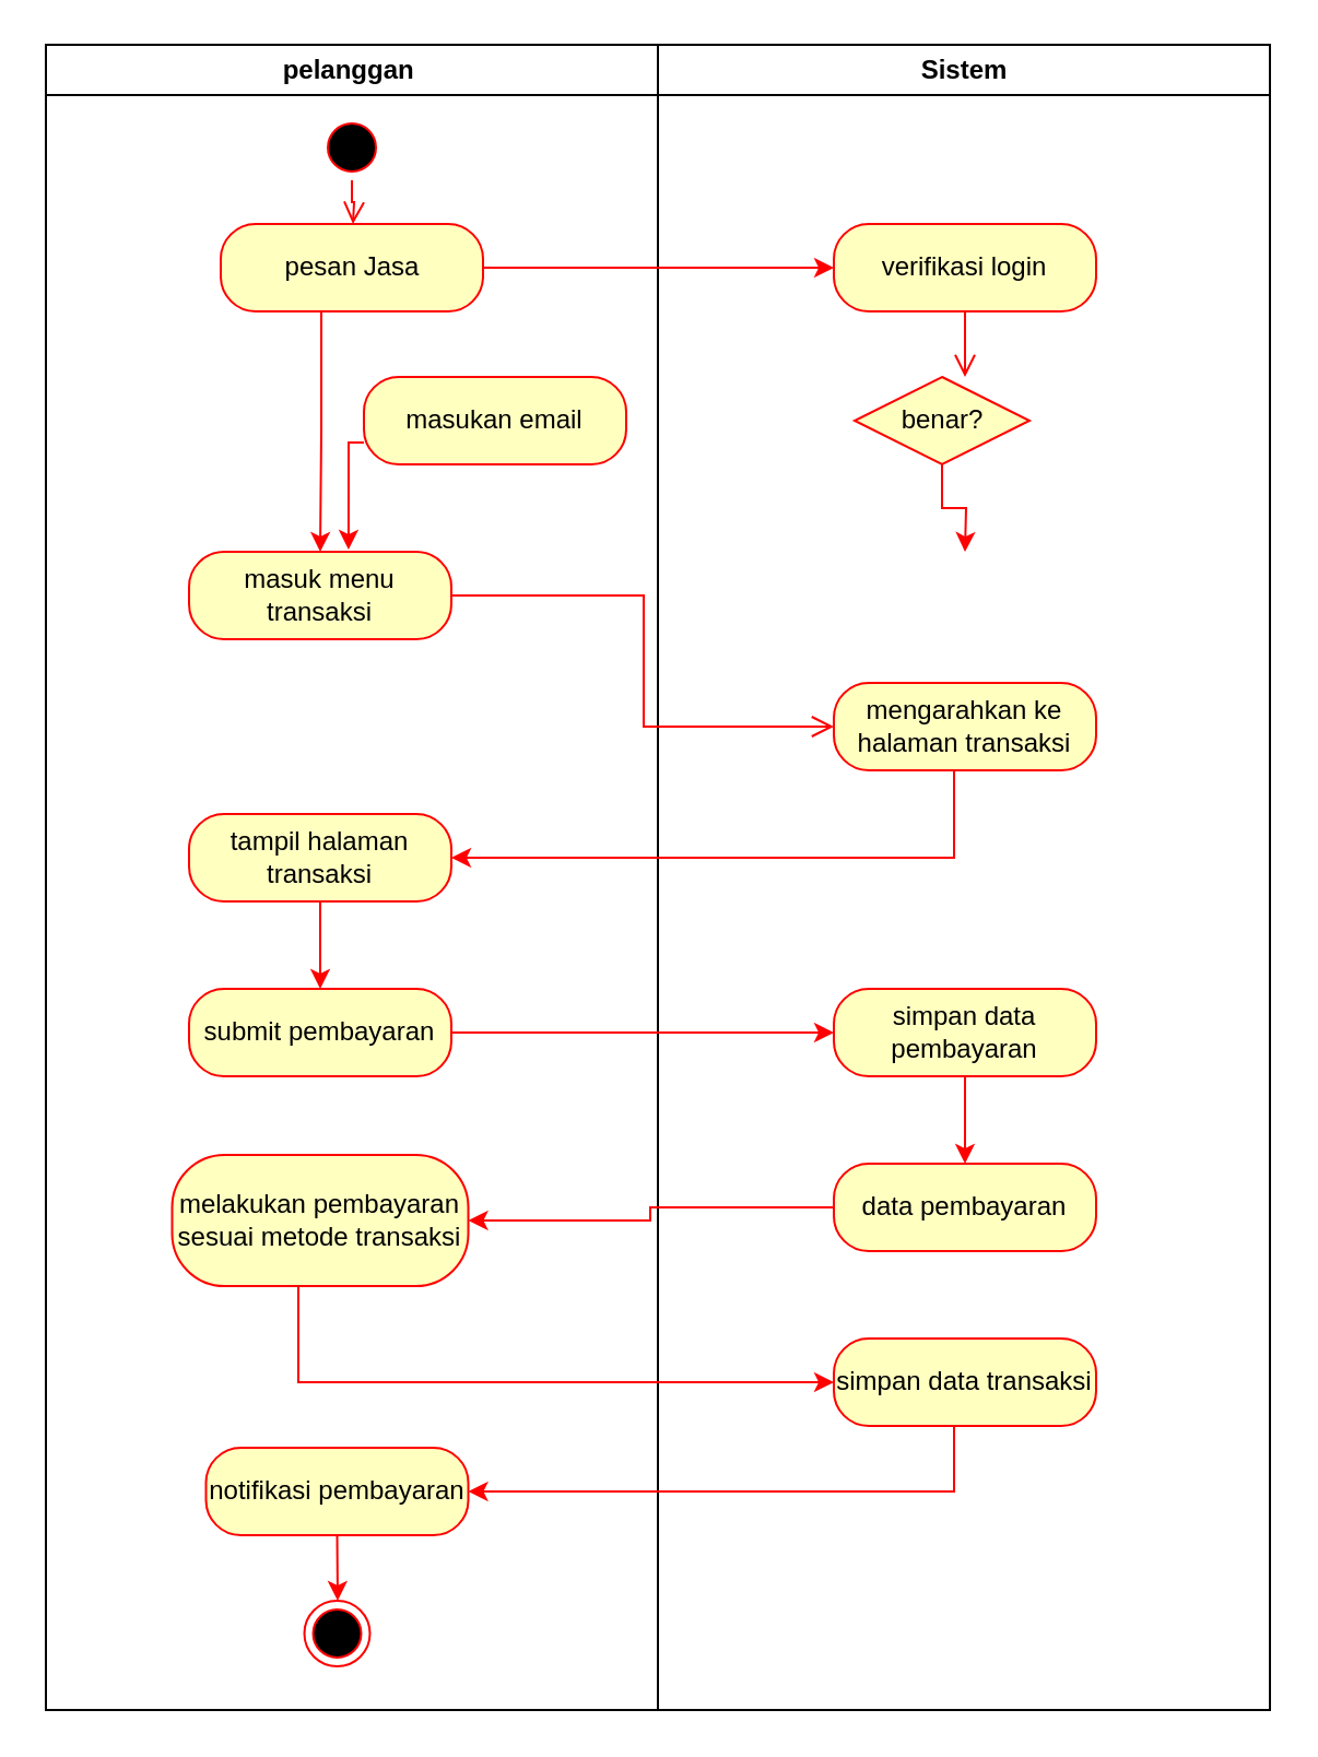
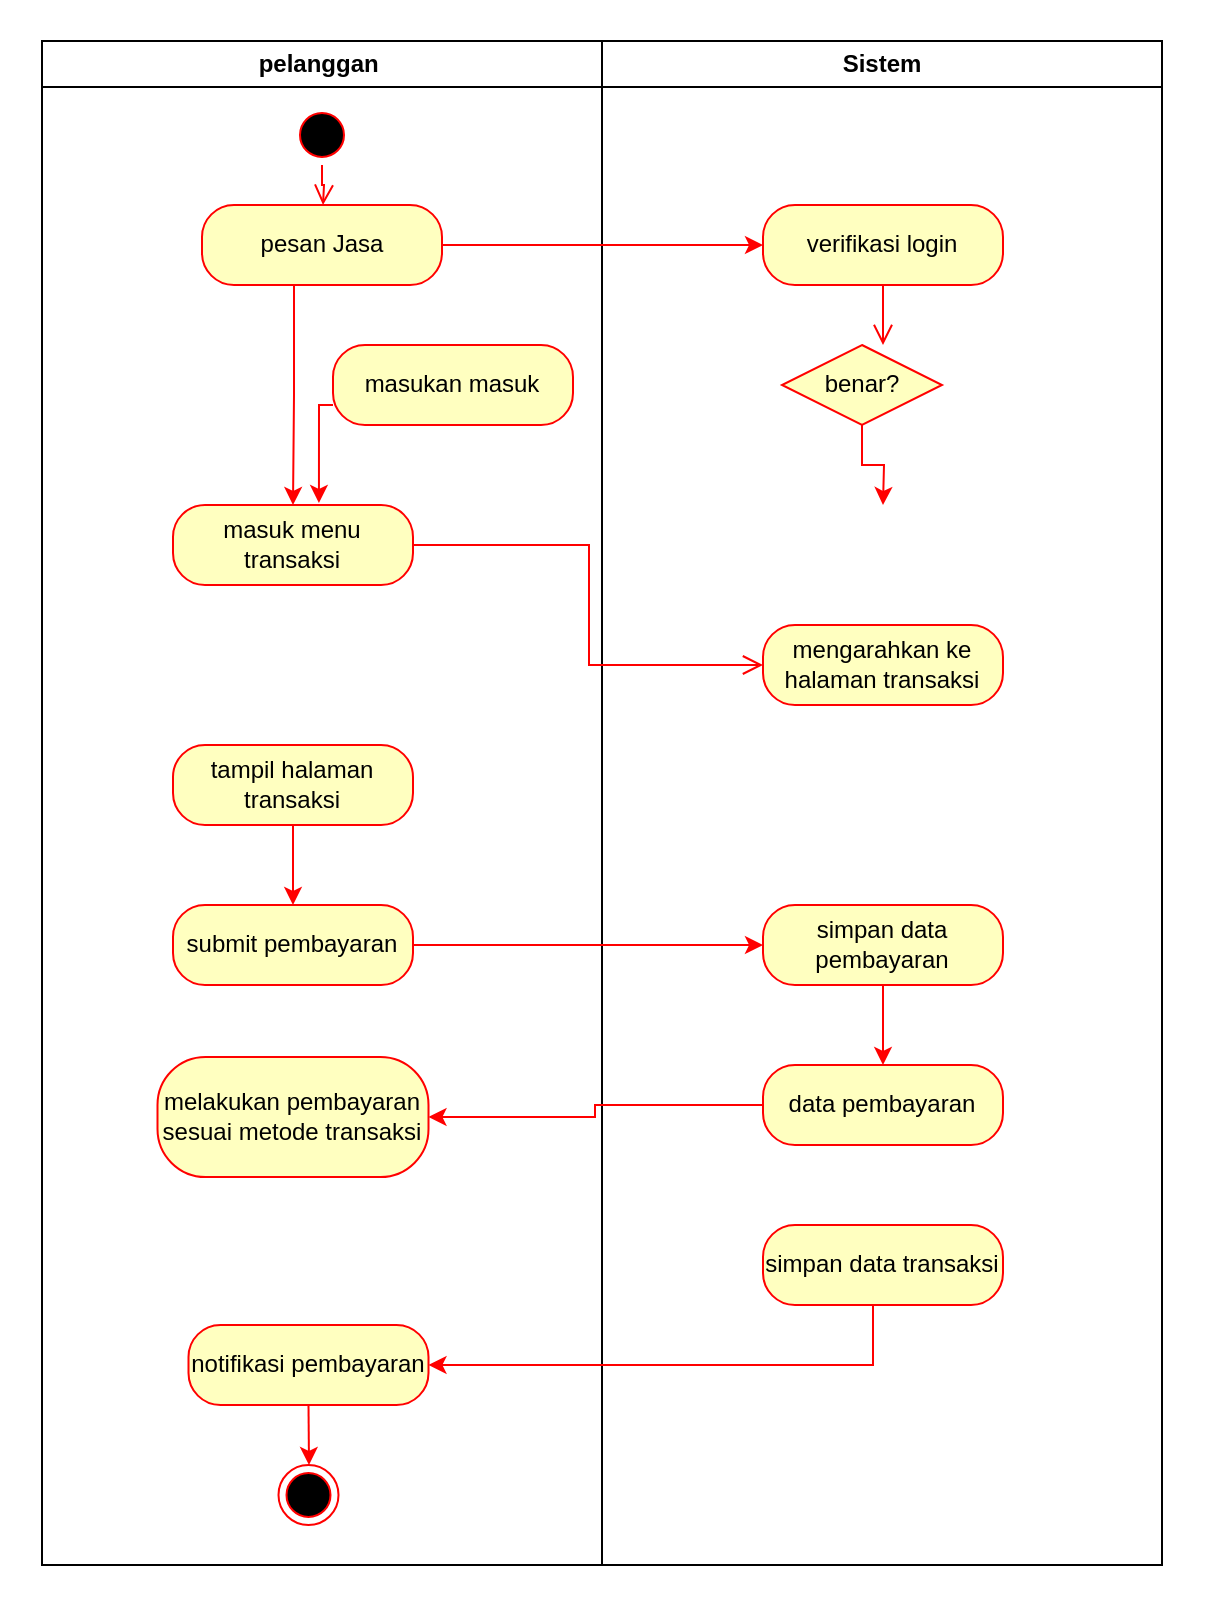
- <mxCell id="8" value="masukan email" style="rounded=1;whiteSpace=wrap;html=1;arcSize=40;fontColor=#000000;fillColor=#ffffc0;strokeColor=#ff0000;" vertex="1" parent="2"><mxGeometry x="145.5" y="152" width="120" height="40" as="geometry" /></mxCell>
+ <mxCell id="8" value="masukan masuk" style="rounded=1;whiteSpace=wrap;html=1;arcSize=40;fontColor=#000000;fillColor=#ffffc0;strokeColor=#ff0000;" vertex="1" parent="2"><mxGeometry x="145.5" y="152" width="120" height="40" as="geometry" /></mxCell>
- <mxCell id="29" style="edgeStyle=elbowEdgeStyle;rounded=0;orthogonalLoop=1;jettySize=auto;html=1;entryX=1;entryY=0.5;entryDx=0;entryDy=0;strokeColor=#FF0000;" edge="1" parent="1" source="22" target="11"><mxGeometry relative="1" as="geometry"><Array as="points"><mxPoint x="436" y="382" /></Array></mxGeometry></mxCell>
- <mxCell id="32" style="edgeStyle=elbowEdgeStyle;rounded=0;orthogonalLoop=1;jettySize=auto;html=1;entryX=0;entryY=0.5;entryDx=0;entryDy=0;strokeColor=#FF0000;" edge="1" parent="1" source="13" target="26"><mxGeometry relative="1" as="geometry"><Array as="points"><mxPoint x="136" y="612" /></Array></mxGeometry></mxCell>
